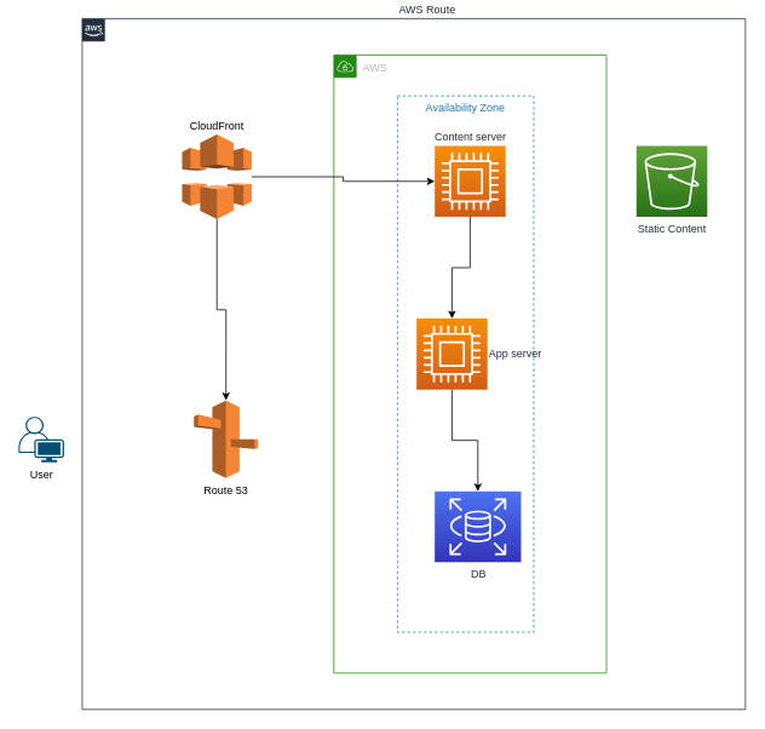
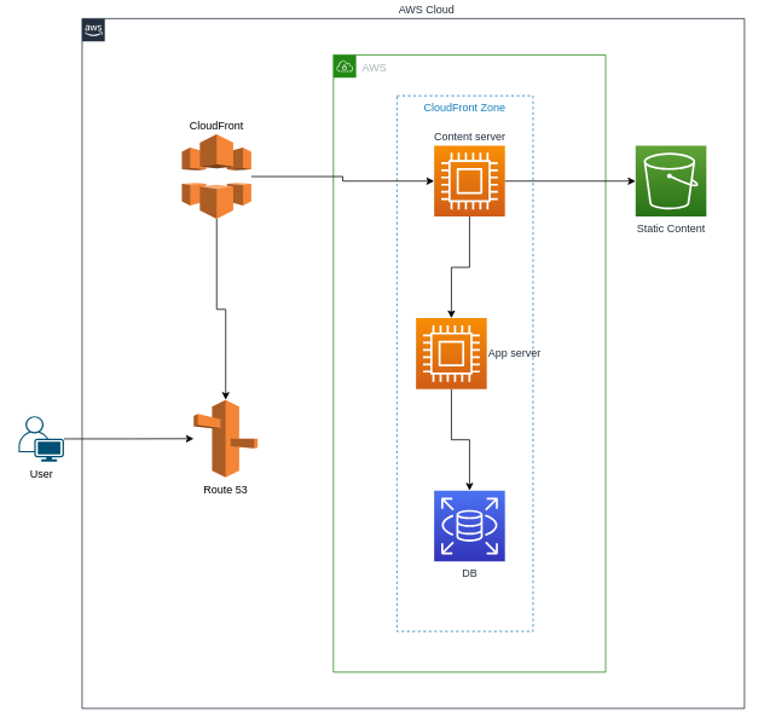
- <mxCell id="2" value="AWS Route" style="points=[[0,0],[0.25,0],[0.5,0],[0.75,0],[1,0],[1,0.25],[1,0.5],[1,0.75],[1,1],[0.75,1],[0.5,1],[0.25,1],[0,1],[0,0.75],[0,0.5],[0,0.25]];outlineConnect=0;gradientColor=none;html=1;whiteSpace=wrap;fontSize=12;fontStyle=0;container=1;pointerEvents=0;collapsible=0;recursiveResize=0;shape=mxgraph.aws4.group;grIcon=mxgraph.aws4.group_aws_cloud_alt;strokeColor=#232F3E;fillColor=none;verticalAlign=bottom;align=center;spacingLeft=30;fontColor=#232F3E;dashed=0;labelPosition=center;verticalLabelPosition=top;" vertex="1" parent="1"><mxGeometry x="90" y="20" width="730" height="760" as="geometry" /></mxCell>
+ <mxCell id="2" value="AWS Cloud" style="points=[[0,0],[0.25,0],[0.5,0],[0.75,0],[1,0],[1,0.25],[1,0.5],[1,0.75],[1,1],[0.75,1],[0.5,1],[0.25,1],[0,1],[0,0.75],[0,0.5],[0,0.25]];outlineConnect=0;gradientColor=none;html=1;whiteSpace=wrap;fontSize=12;fontStyle=0;container=1;pointerEvents=0;collapsible=0;recursiveResize=0;shape=mxgraph.aws4.group;grIcon=mxgraph.aws4.group_aws_cloud_alt;strokeColor=#232F3E;fillColor=none;verticalAlign=bottom;align=center;spacingLeft=30;fontColor=#232F3E;dashed=0;labelPosition=center;verticalLabelPosition=top;" vertex="1" parent="1"><mxGeometry x="90" y="20" width="730" height="760" as="geometry" /></mxCell>
- <mxCell id="4" value="Availability Zone" style="fillColor=none;strokeColor=#147EBA;dashed=1;verticalAlign=top;fontStyle=0;fontColor=#147EBA;whiteSpace=wrap;html=1;" vertex="1" parent="3"><mxGeometry x="70" y="45" width="150" height="590" as="geometry" /></mxCell>
+ <mxCell id="4" value="CloudFront Zone" style="fillColor=none;strokeColor=#147EBA;dashed=1;verticalAlign=top;fontStyle=0;fontColor=#147EBA;whiteSpace=wrap;html=1;" vertex="1" parent="3"><mxGeometry x="70" y="45" width="150" height="590" as="geometry" /></mxCell>
+ <mxCell id="11" style="edgeStyle=orthogonalEdgeStyle;rounded=0;orthogonalLoop=1;jettySize=auto;html=1;" edge="1" parent="2" source="6" target="10"><mxGeometry relative="1" as="geometry" /></mxCell>
+ <mxCell id="16" style="edgeStyle=orthogonalEdgeStyle;rounded=0;orthogonalLoop=1;jettySize=auto;html=1;" edge="1" parent="1" source="17" target="15"><mxGeometry relative="1" as="geometry" /></mxCell>
- <mxCell id="7" value="DB" style="sketch=0;points=[[0,0,0],[0.25,0,0],[0.5,0,0],[0.75,0,0],[1,0,0],[0,1,0],[0.25,1,0],[0.5,1,0],[0.75,1,0],[1,1,0],[0,0.25,0],[0,0.5,0],[0,0.75,0],[1,0.25,0],[1,0.5,0],[1,0.75,0]];outlineConnect=0;fontColor=#232F3E;gradientColor=#4D72F3;gradientDirection=north;fillColor=#3334B9;strokeColor=#ffffff;dashed=0;verticalLabelPosition=bottom;verticalAlign=top;align=center;html=1;fontSize=12;fontStyle=0;aspect=fixed;shape=mxgraph.aws4.resourceIcon;resIcon=mxgraph.aws4.rds;" vertex="1" parent="3"><mxGeometry x="111" y="480" width="95" height="78" as="geometry" /></mxCell>
+ <mxCell id="7" value="DB" style="sketch=0;points=[[0,0,0],[0.25,0,0],[0.5,0,0],[0.75,0,0],[1,0,0],[0,1,0],[0.25,1,0],[0.5,1,0],[0.75,1,0],[1,1,0],[0,0.25,0],[0,0.5,0],[0,0.75,0],[1,0.25,0],[1,0.5,0],[1,0.75,0]];outlineConnect=0;fontColor=#232F3E;gradientColor=#4D72F3;gradientDirection=north;fillColor=#3334B9;strokeColor=#ffffff;dashed=0;verticalLabelPosition=bottom;verticalAlign=top;align=center;html=1;fontSize=12;fontStyle=0;aspect=fixed;shape=mxgraph.aws4.resourceIcon;resIcon=mxgraph.aws4.rds;" vertex="1" parent="3"><mxGeometry x="111" y="480" width="78" height="78" as="geometry" /></mxCell>
